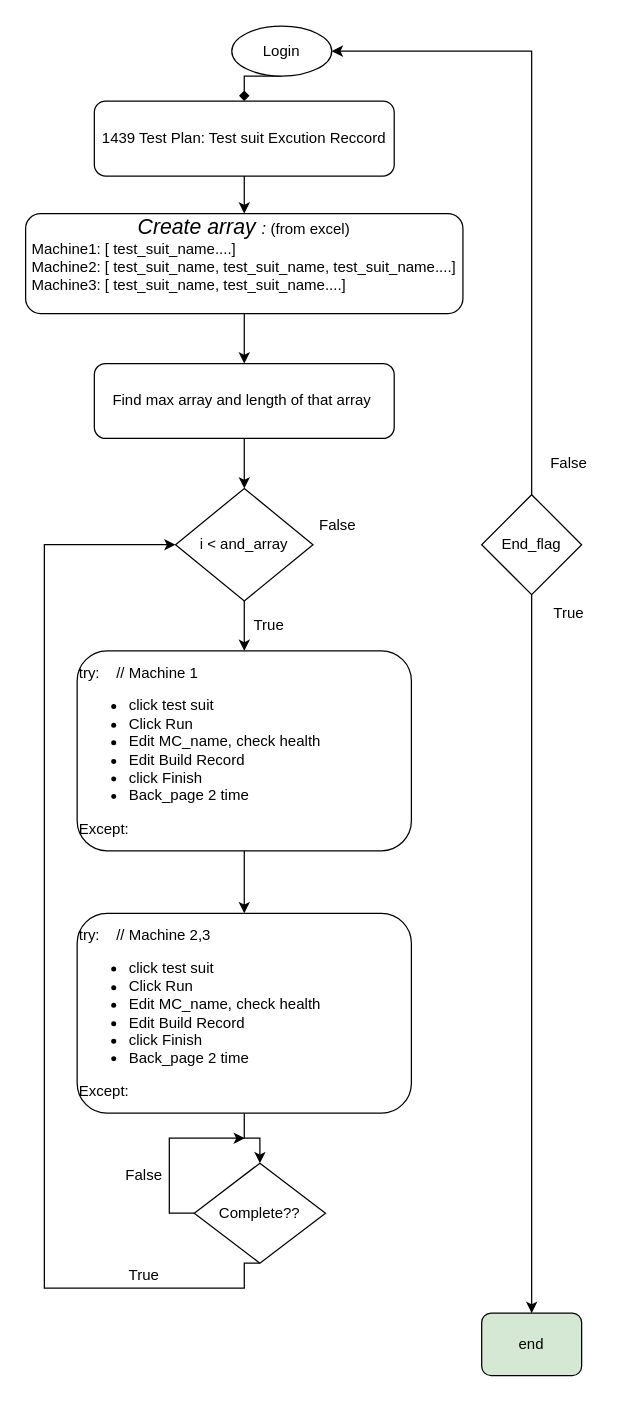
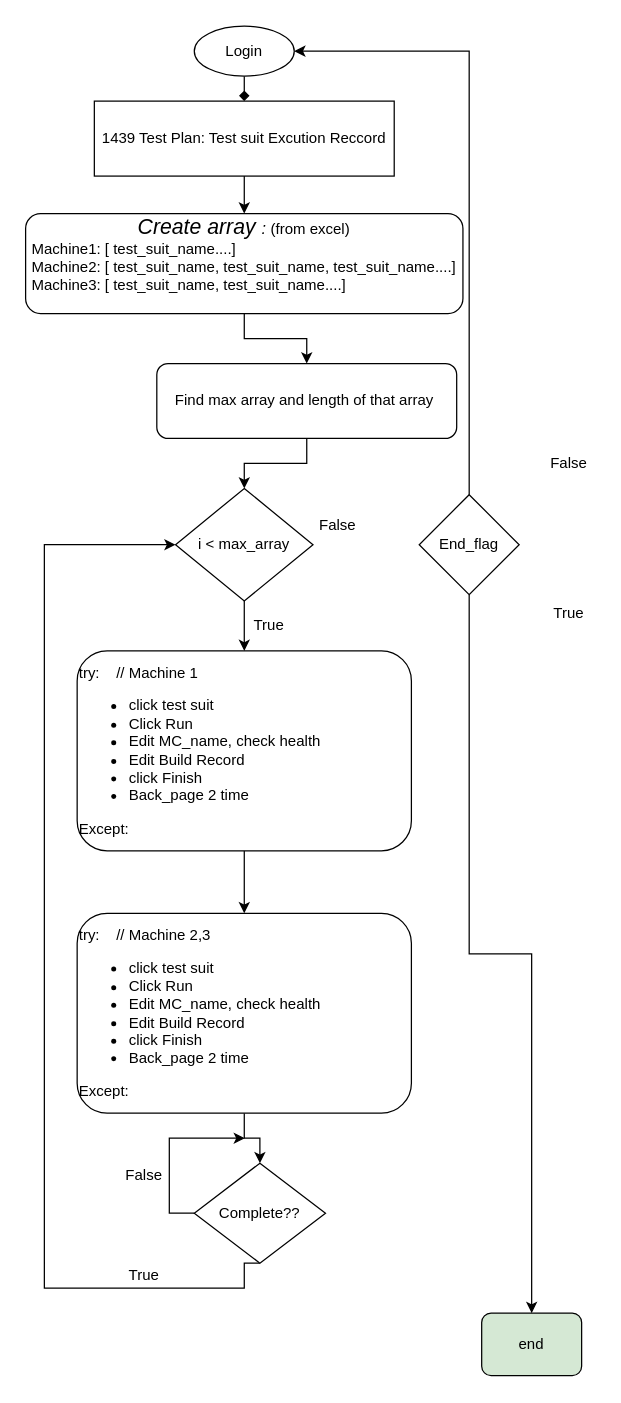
- <mxCell id="20" value="&lt;span&gt;Login&lt;/span&gt;" style="ellipse;whiteSpace=wrap;html=1;" parent="1" vertex="1"><mxGeometry x="185" y="20" width="80" height="40" as="geometry" /></mxCell>
+ <mxCell id="20" value="&lt;span&gt;Login&lt;/span&gt;" style="ellipse;whiteSpace=wrap;html=1;" parent="1" vertex="1"><mxGeometry x="155" width="80" height="40" as="geometry" y="20" /></mxCell>
- <mxCell id="16" value="&lt;span&gt;1439 Test Plan: Test suit Excution Reccord&lt;/span&gt;" style="rounded=1;whiteSpace=wrap;html=1;" parent="1" vertex="1"><mxGeometry x="75" y="80" width="240" height="60" as="geometry" /></mxCell>
+ <mxCell id="16" value="&lt;span&gt;1439 Test Plan: Test suit Excution Reccord&lt;/span&gt;" style="whiteSpace=wrap;html=1;rounded=0;" parent="1" vertex="1"><mxGeometry x="75" y="80" width="240" height="60" as="geometry" /></mxCell>
- <mxCell id="14" value="&lt;span&gt;Find max array and length of that array&amp;nbsp;&lt;/span&gt;" style="rounded=1;whiteSpace=wrap;html=1;" parent="1" vertex="1"><mxGeometry x="75" y="290" width="240" height="60" as="geometry" /></mxCell>
+ <mxCell id="14" value="&lt;span&gt;Find max array and length of that array&amp;nbsp;&lt;/span&gt;" style="rounded=1;whiteSpace=wrap;html=1;" parent="1" vertex="1"><mxGeometry x="125" y="290" width="240" height="60" as="geometry" /></mxCell>
- <mxCell id="3" value="&lt;span&gt;i &amp;lt; and_array&lt;/span&gt;" style="rhombus;whiteSpace=wrap;html=1;" parent="1" vertex="1"><mxGeometry x="140" y="390" width="110" height="90" as="geometry" /></mxCell>
+ <mxCell id="3" value="&lt;span&gt;i &amp;lt; max_array&lt;/span&gt;" style="rhombus;whiteSpace=wrap;html=1;" parent="1" vertex="1"><mxGeometry x="140" y="390" width="110" height="90" as="geometry" /></mxCell>
- <mxCell id="24" value="End_flag" style="rhombus;whiteSpace=wrap;html=1;" vertex="1" parent="1"><mxGeometry x="385" y="395" width="80" height="80" as="geometry" /></mxCell>
+ <mxCell id="24" value="End_flag" style="rhombus;whiteSpace=wrap;html=1;" vertex="1" parent="1"><mxGeometry x="335" y="395" width="80" height="80" as="geometry" /></mxCell>
